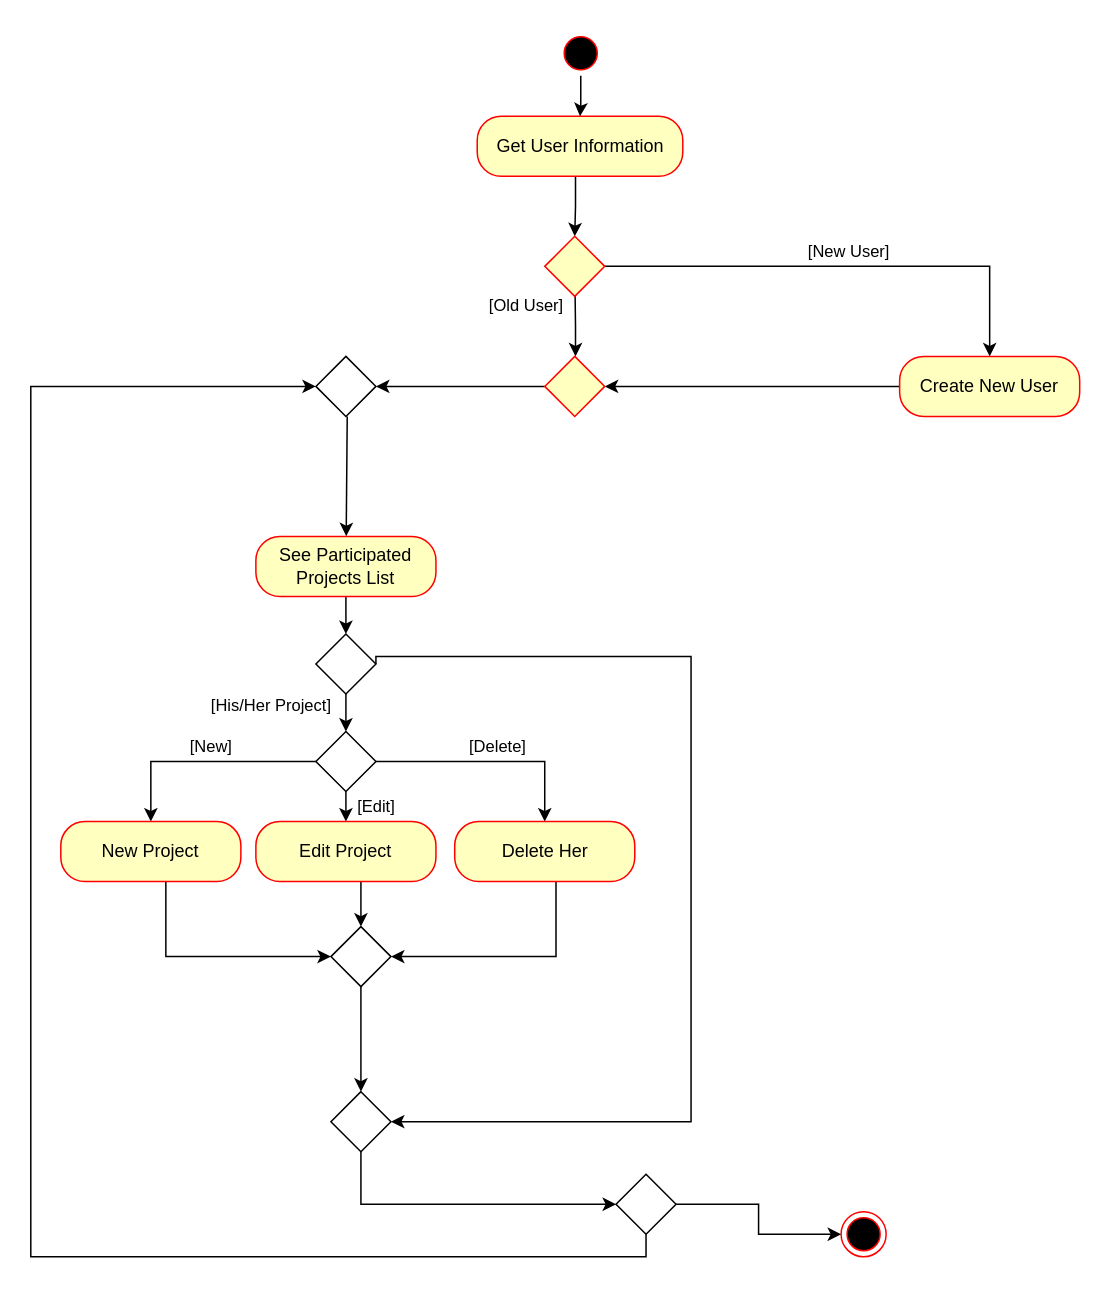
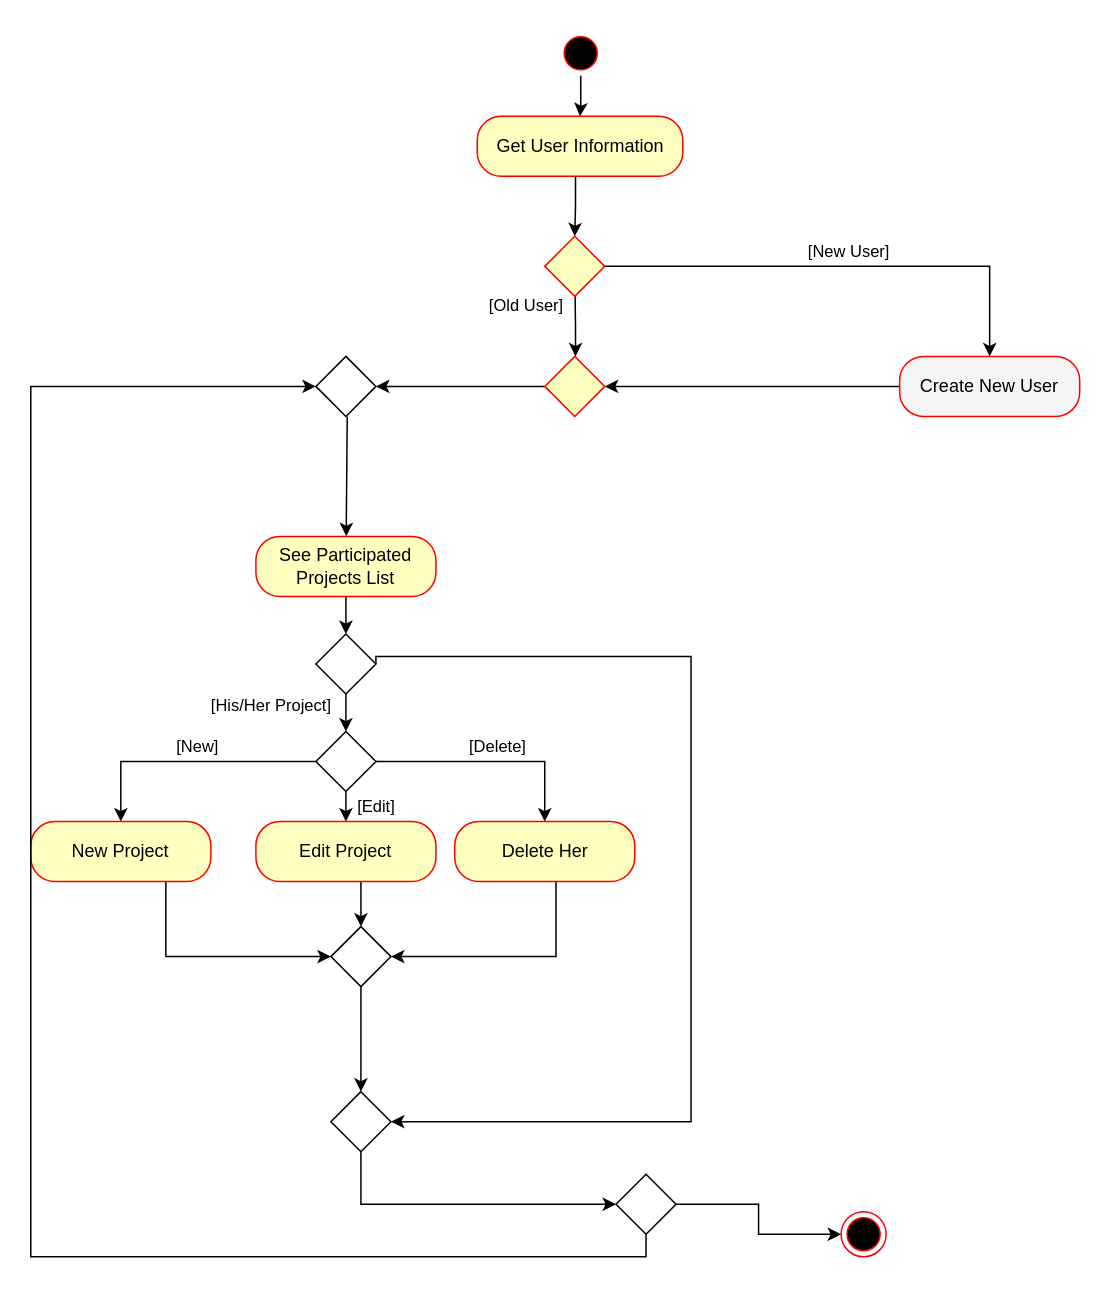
- <mxCell id="8" value="Create New User" style="rounded=1;whiteSpace=wrap;html=1;arcSize=40;fontColor=#000000;fillColor=#ffffc0;strokeColor=#ff0000;labelBackgroundColor=none;" vertex="1" parent="1"><mxGeometry x="599" y="237" width="120" height="40" as="geometry" /></mxCell>
+ <mxCell id="8" value="Create New User" style="rounded=1;whiteSpace=wrap;html=1;arcSize=40;fontColor=#000000;fillColor=#f5f5f5;strokeColor=#ff0000;labelBackgroundColor=none;" vertex="1" parent="1"><mxGeometry x="599" y="237" width="120" height="40" as="geometry" /></mxCell>
- <mxCell id="21" value="New Project" style="rounded=1;whiteSpace=wrap;html=1;arcSize=40;fontColor=#000000;fillColor=#ffffc0;strokeColor=#ff0000;" vertex="1" parent="1"><mxGeometry x="40" y="547" width="120" height="40" as="geometry" /></mxCell>
+ <mxCell id="21" value="New Project" style="rounded=1;whiteSpace=wrap;html=1;arcSize=40;fontColor=#000000;fillColor=#ffffc0;strokeColor=#ff0000;" vertex="1" parent="1"><mxGeometry x="20" y="547" width="120" height="40" as="geometry" /></mxCell>
